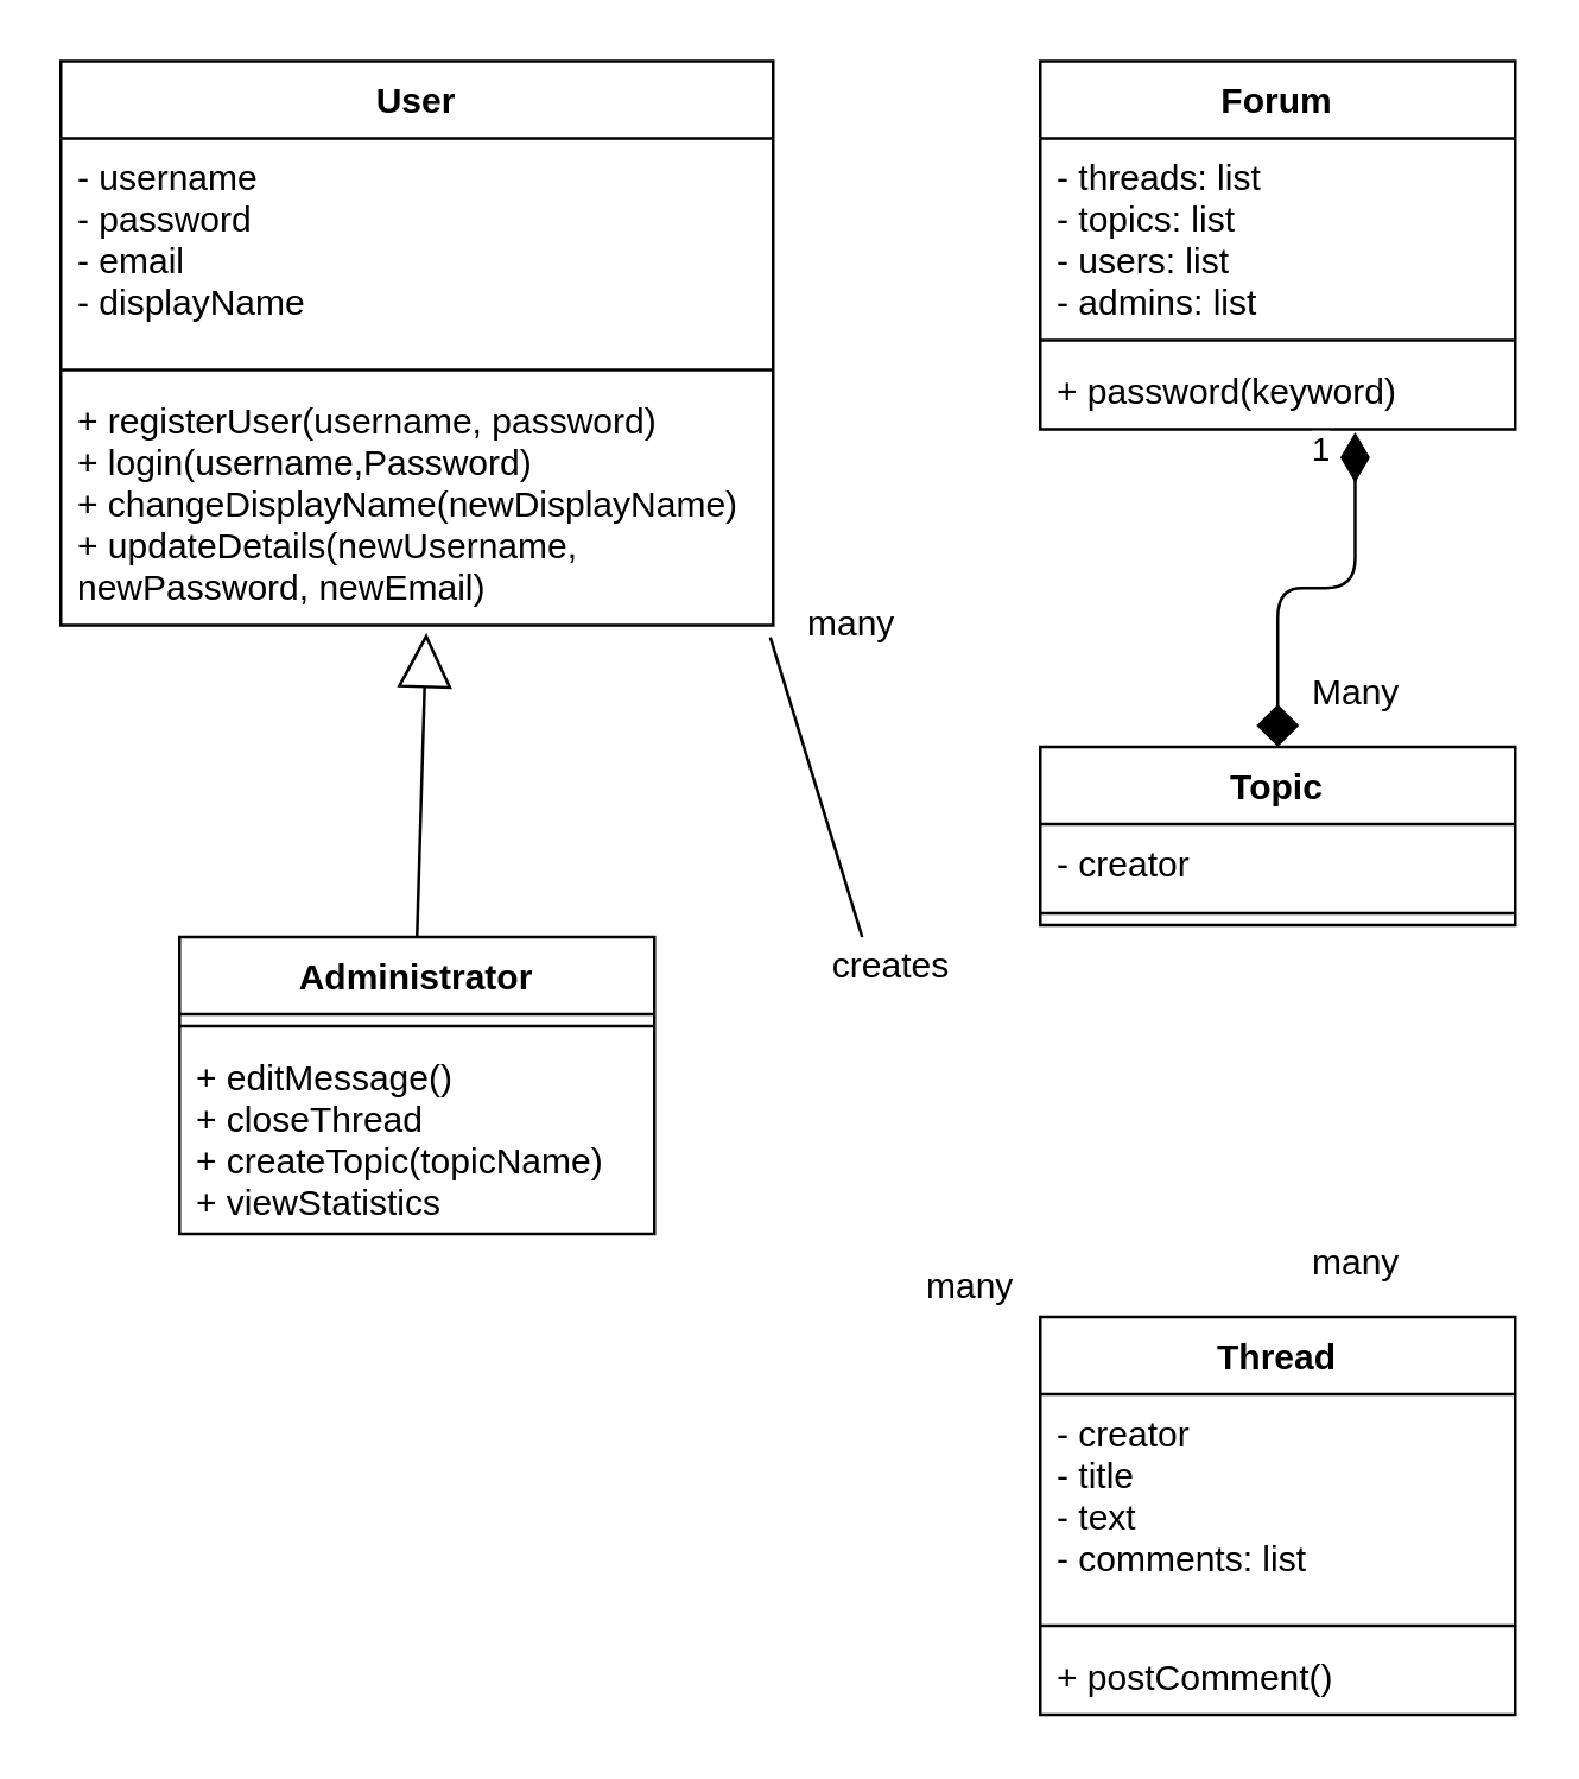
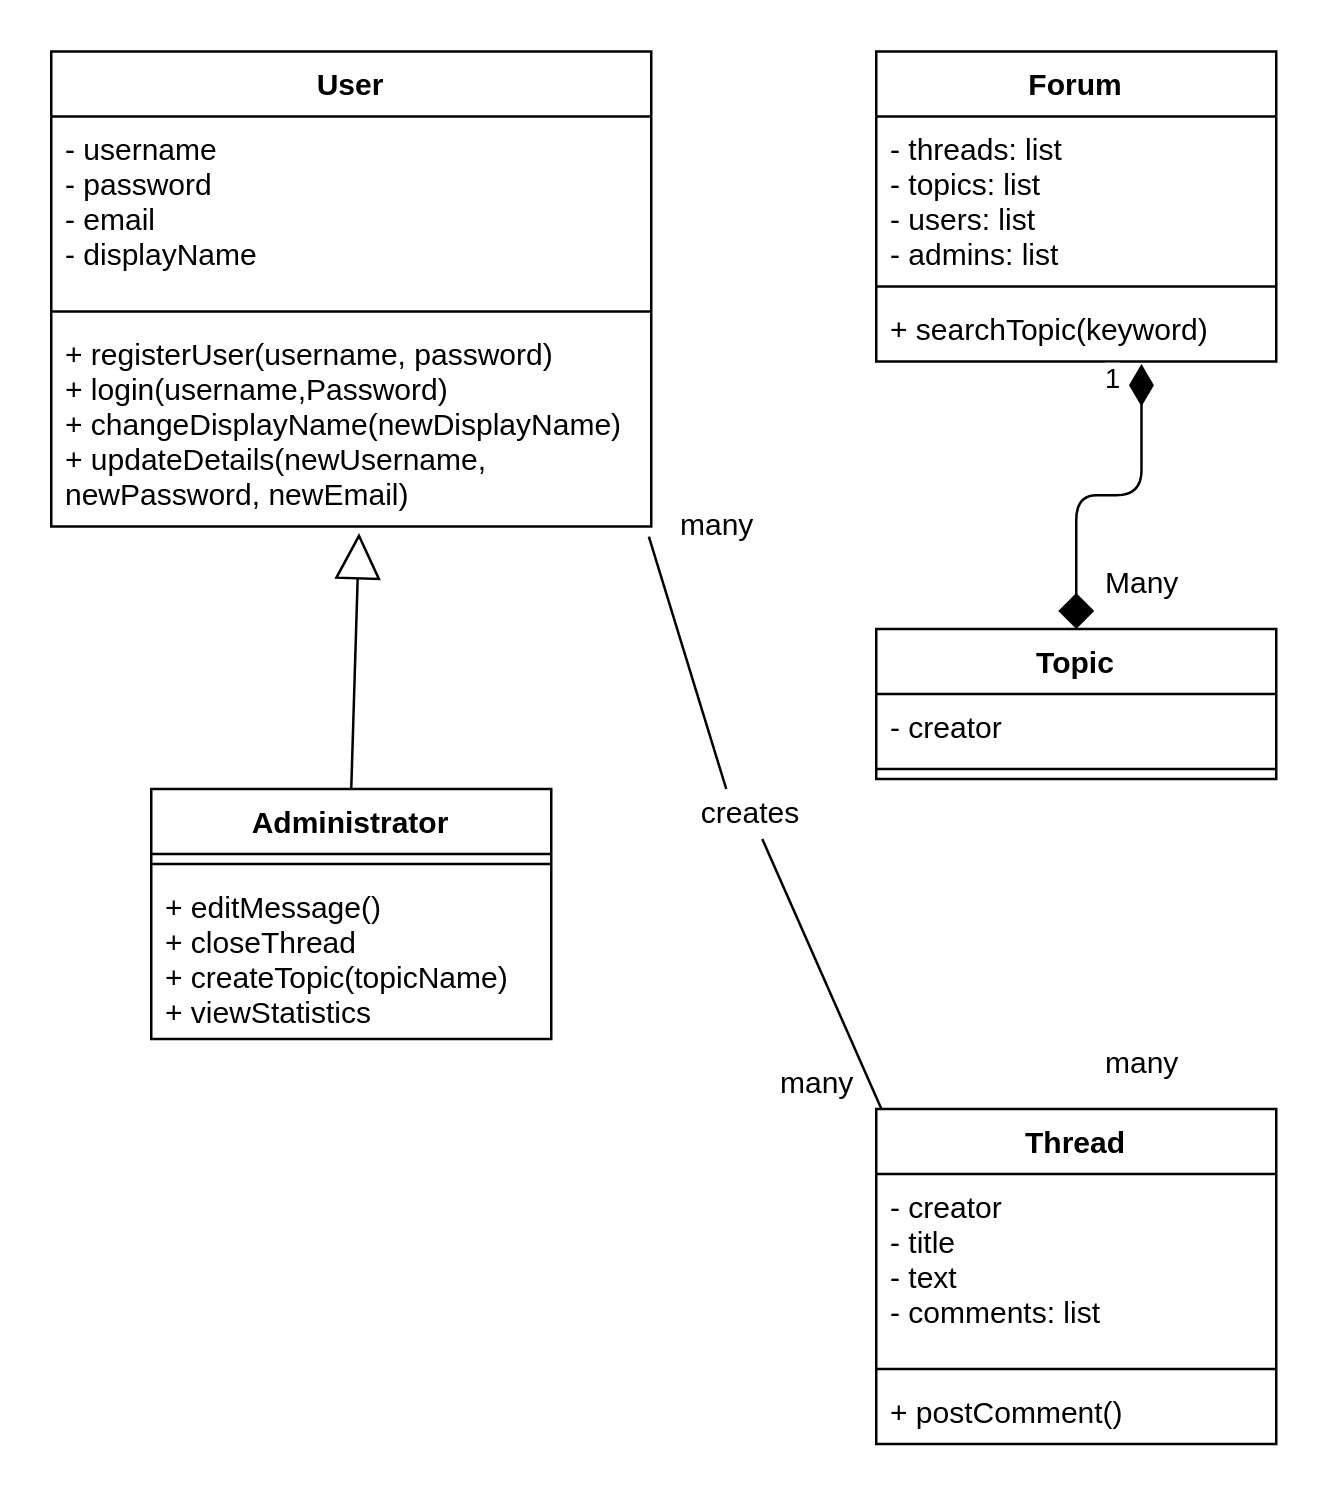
- <mxCell id="16" value="+ password(keyword)" style="text;strokeColor=none;fillColor=none;align=left;verticalAlign=top;spacingLeft=4;spacingRight=4;overflow=hidden;rotatable=0;points=[[0,0.5],[1,0.5]];portConstraint=eastwest;" vertex="1" parent="13"><mxGeometry y="98" width="160" height="26" as="geometry" /></mxCell>
+ <mxCell id="16" value="+ searchTopic(keyword)" style="text;strokeColor=none;fillColor=none;align=left;verticalAlign=top;spacingLeft=4;spacingRight=4;overflow=hidden;rotatable=0;points=[[0,0.5],[1,0.5]];portConstraint=eastwest;" vertex="1" parent="13"><mxGeometry y="98" width="160" height="26" as="geometry" /></mxCell>
+ <mxCell id="24" value="" style="endArrow=none;html=1;exitX=0.013;exitY=0;exitDx=0;exitDy=0;exitPerimeter=0;" edge="1" parent="1" source="9" target="27"><mxGeometry width="50" height="50" relative="1" as="geometry"><mxPoint x="20" y="650" as="sourcePoint" /><mxPoint x="260" y="211" as="targetPoint" /></mxGeometry></mxCell>
